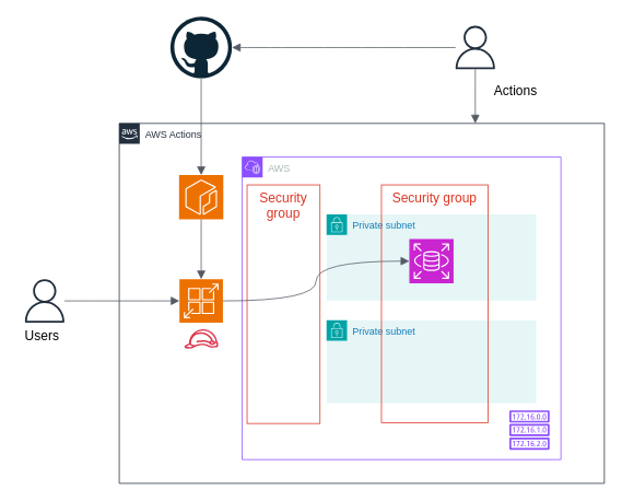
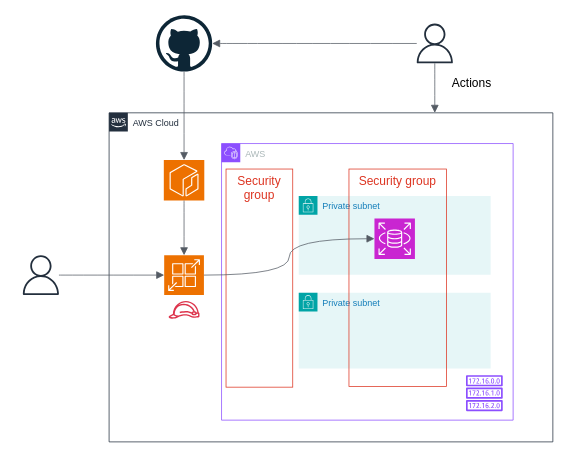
- <mxCell id="2" value="AWS Actions" style="points=[[0,0],[0.25,0],[0.5,0],[0.75,0],[1,0],[1,0.25],[1,0.5],[1,0.75],[1,1],[0.75,1],[0.5,1],[0.25,1],[0,1],[0,0.75],[0,0.5],[0,0.25]];outlineConnect=0;gradientColor=none;html=1;whiteSpace=wrap;fontSize=12;fontStyle=0;container=1;pointerEvents=0;collapsible=0;recursiveResize=0;shape=mxgraph.aws4.group;grIcon=mxgraph.aws4.group_aws_cloud_alt;strokeColor=#232F3E;fillColor=none;verticalAlign=top;align=left;spacingLeft=30;fontColor=#232F3E;dashed=0;" vertex="1" parent="1"><mxGeometry x="145" y="150" width="592" height="439" as="geometry" /></mxCell>
+ <mxCell id="2" value="AWS Cloud" style="points=[[0,0],[0.25,0],[0.5,0],[0.75,0],[1,0],[1,0.25],[1,0.5],[1,0.75],[1,1],[0.75,1],[0.5,1],[0.25,1],[0,1],[0,0.75],[0,0.5],[0,0.25]];outlineConnect=0;gradientColor=none;html=1;whiteSpace=wrap;fontSize=12;fontStyle=0;container=1;pointerEvents=0;collapsible=0;recursiveResize=0;shape=mxgraph.aws4.group;grIcon=mxgraph.aws4.group_aws_cloud_alt;strokeColor=#232F3E;fillColor=none;verticalAlign=top;align=left;spacingLeft=30;fontColor=#232F3E;dashed=0;" vertex="1" parent="1"><mxGeometry x="145" y="150" width="592" height="439" as="geometry" /></mxCell>
- <mxCell id="21" value="Users" style="text;html=1;strokeColor=none;fillColor=none;align=center;verticalAlign=middle;whiteSpace=wrap;rounded=0;fontSize=16;" vertex="1" parent="1"><mxGeometry x="20.5" y="394" width="60" height="30" as="geometry" /></mxCell>
